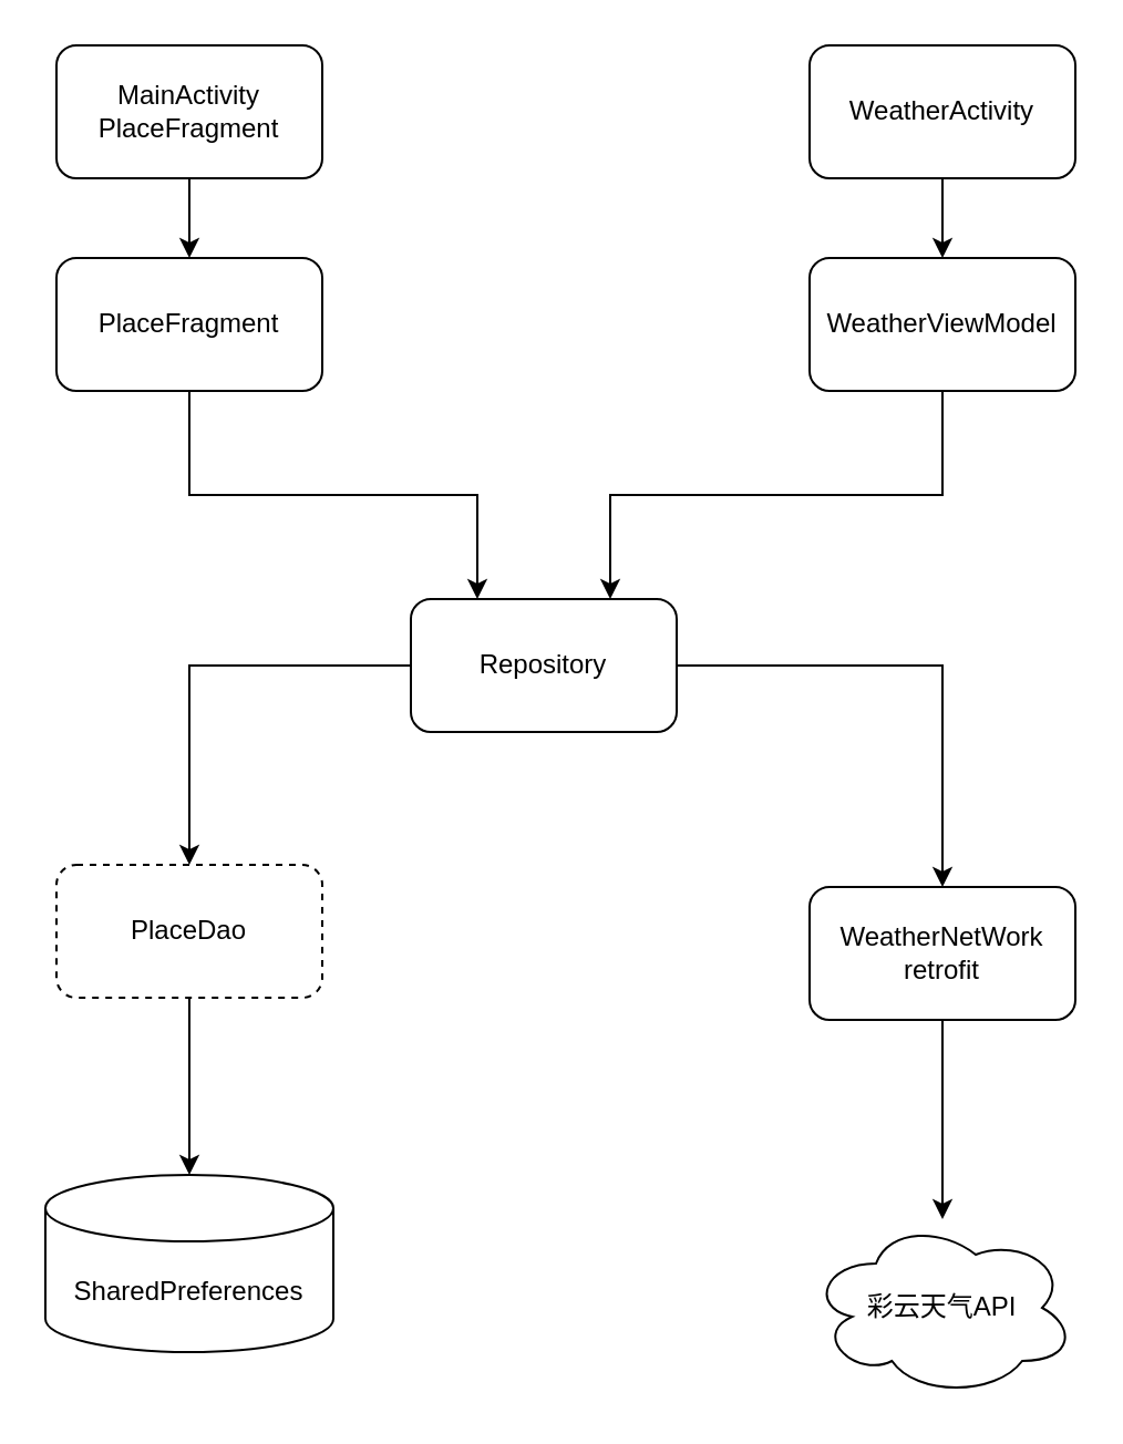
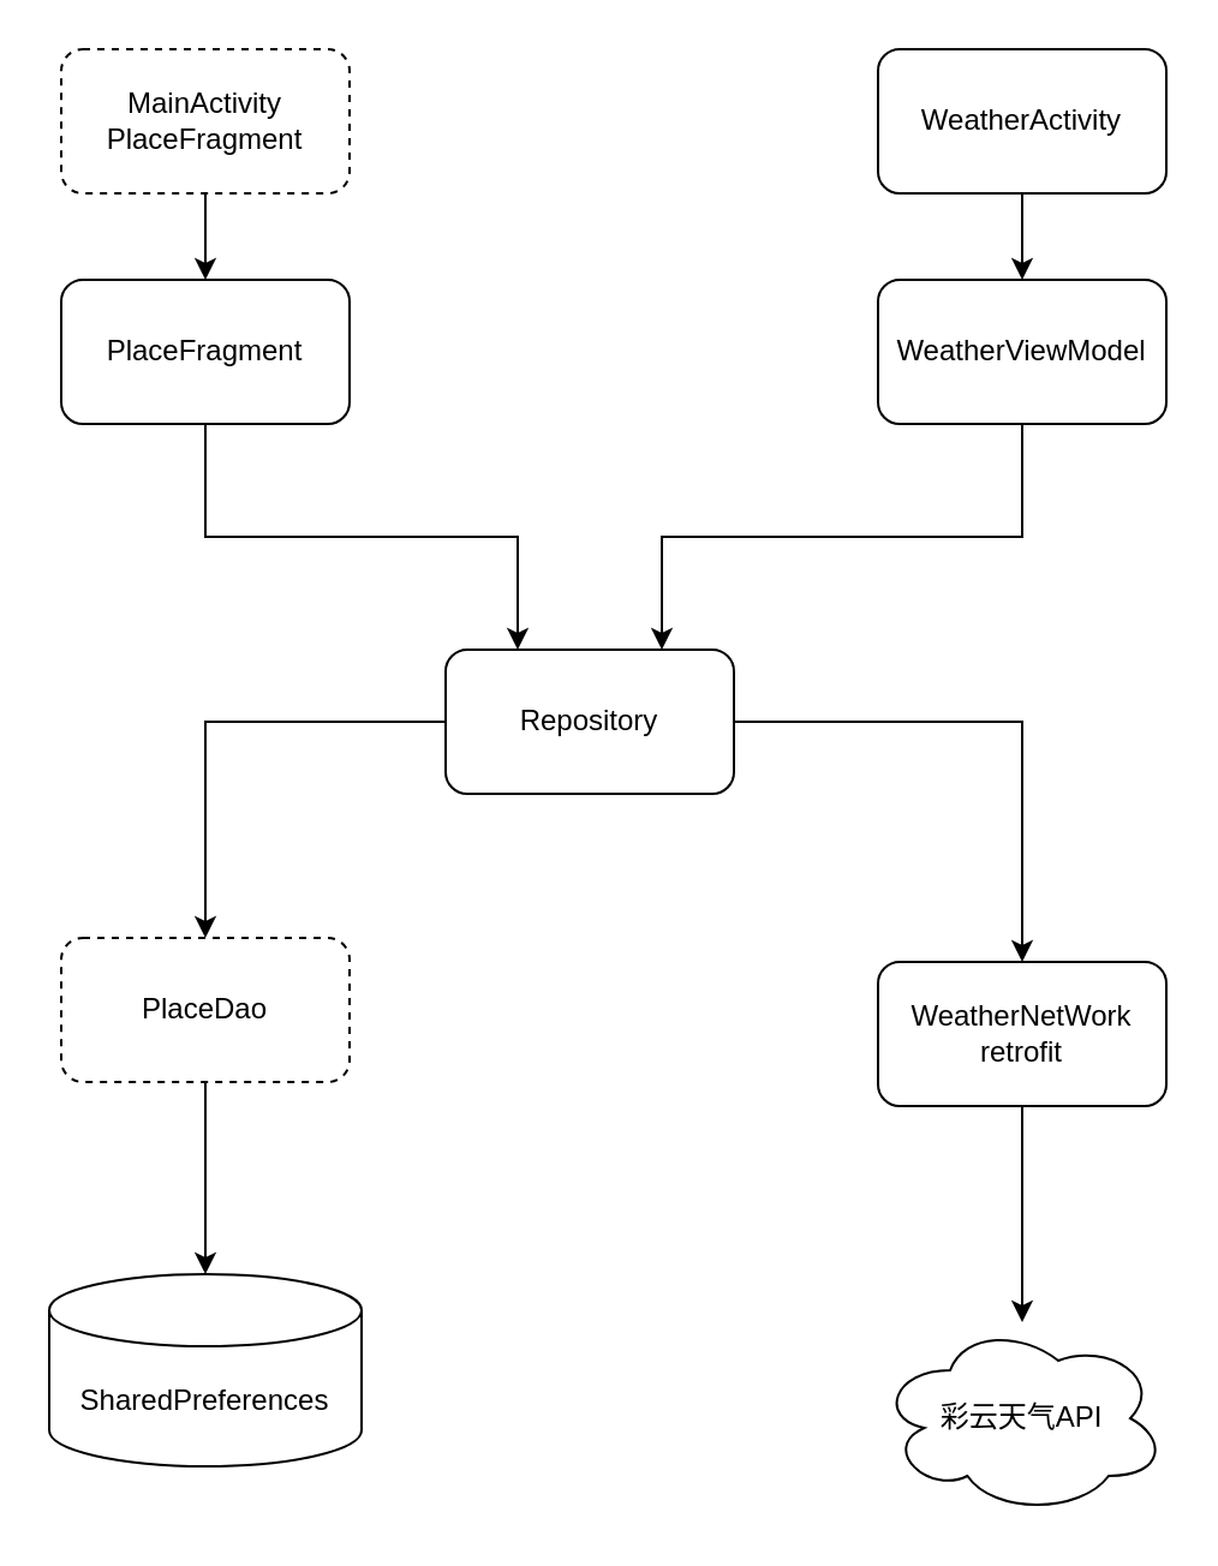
- <mxCell id="2" value="MainActivity&lt;br&gt;PlaceFragment" style="rounded=1;whiteSpace=wrap;html=1;" vertex="1" parent="1"><mxGeometry x="25" y="20" width="120" height="60" as="geometry" /></mxCell>
+ <mxCell id="2" value="MainActivity&lt;br&gt;PlaceFragment" style="rounded=1;whiteSpace=wrap;html=1;dashed=1;" vertex="1" parent="1"><mxGeometry x="25" y="20" width="120" height="60" as="geometry" /></mxCell>
